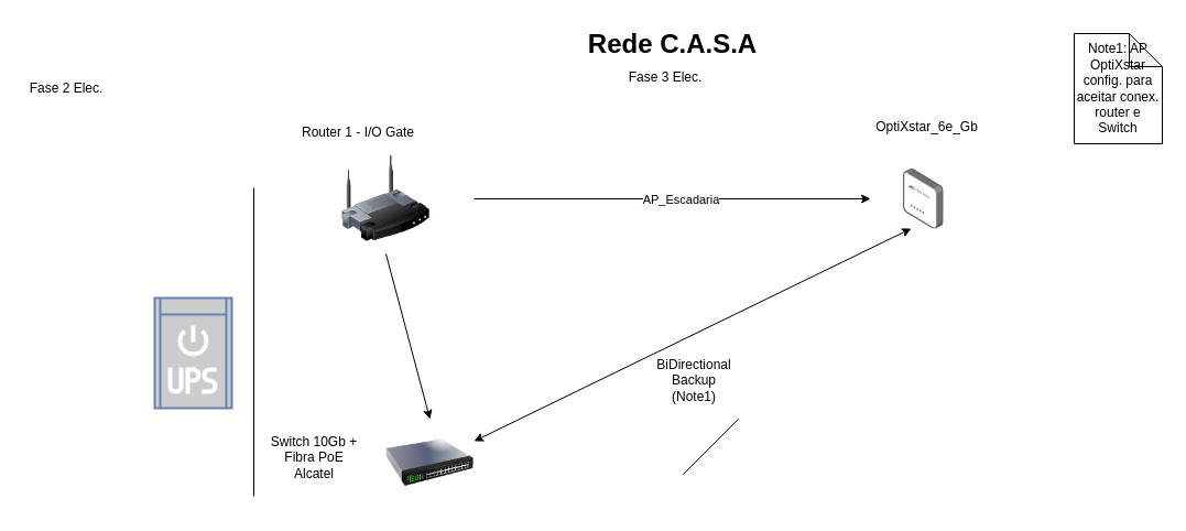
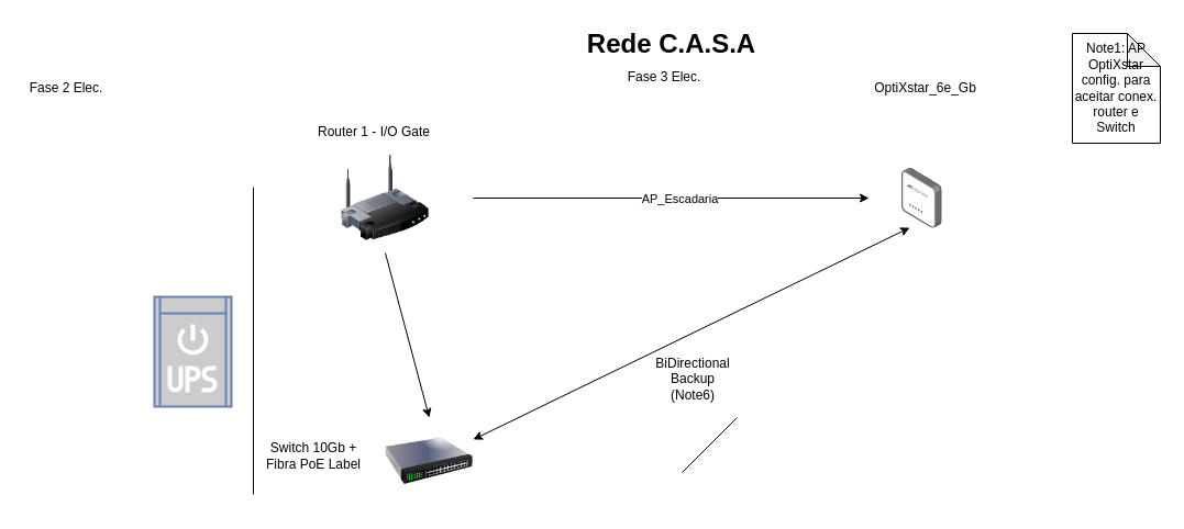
- <mxCell id="9" value="OptiXstar_6e_Gb" style="text;html=1;strokeColor=none;fillColor=none;align=center;verticalAlign=middle;whiteSpace=wrap;overflow=hidden;" vertex="1" parent="1"><mxGeometry x="793.3" y="90" width="96.7" height="50" as="geometry" /></mxCell>
+ <mxCell id="9" value="OptiXstar_6e_Gb" style="text;html=1;strokeColor=none;fillColor=none;align=center;verticalAlign=middle;whiteSpace=wrap;overflow=hidden;" vertex="1" parent="1"><mxGeometry x="793.3" y="55" width="96.7" height="50" as="geometry" /></mxCell>
- <mxCell id="4" value="Router 1 - I/O Gate" style="text;html=1;strokeColor=none;fillColor=none;align=center;verticalAlign=middle;whiteSpace=wrap;overflow=hidden;" vertex="1" parent="1"><mxGeometry x="255" y="110" width="140" height="20" as="geometry" /></mxCell>
+ <mxCell id="4" value="Router 1 - I/O Gate" style="text;html=1;strokeColor=none;fillColor=none;align=center;verticalAlign=middle;whiteSpace=wrap;overflow=hidden;" vertex="1" parent="1"><mxGeometry x="270" y="110" width="140" height="20" as="geometry" /></mxCell>
- <mxCell id="14" value="BiDirectional Backup (Note1)" style="text;html=1;strokeColor=none;fillColor=none;align=center;verticalAlign=middle;whiteSpace=wrap;overflow=hidden;" vertex="1" parent="1"><mxGeometry x="590" y="320" width="80" height="50" as="geometry" /></mxCell>
+ <mxCell id="14" value="BiDirectional Backup (Note6)" style="text;html=1;strokeColor=none;fillColor=none;align=center;verticalAlign=middle;whiteSpace=wrap;overflow=hidden;" vertex="1" parent="1"><mxGeometry x="590" y="320" width="80" height="50" as="geometry" /></mxCell>
- <mxCell id="12" value="Switch 10Gb + Fibra PoE Alcatel" style="text;html=1;strokeColor=none;fillColor=none;align=center;verticalAlign=middle;whiteSpace=wrap;overflow=hidden;" vertex="1" parent="1"><mxGeometry x="240" y="390" width="90" height="50" as="geometry" /></mxCell>
+ <mxCell id="12" value="Switch 10Gb + Fibra PoE Label" style="text;html=1;strokeColor=none;fillColor=none;align=center;verticalAlign=middle;whiteSpace=wrap;overflow=hidden;" vertex="1" parent="1"><mxGeometry x="240" y="390" width="90" height="50" as="geometry" /></mxCell>
